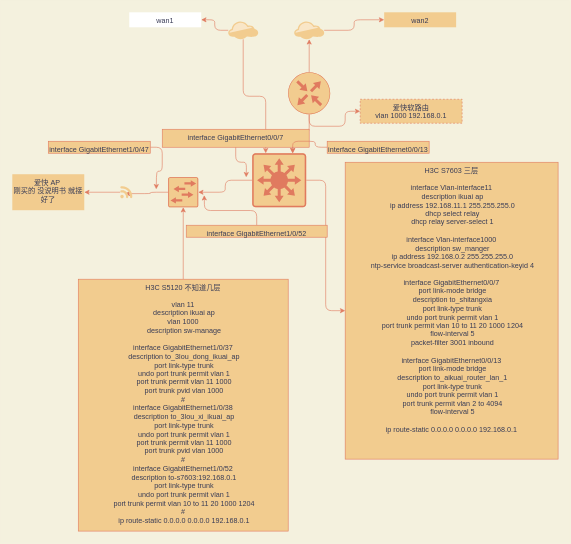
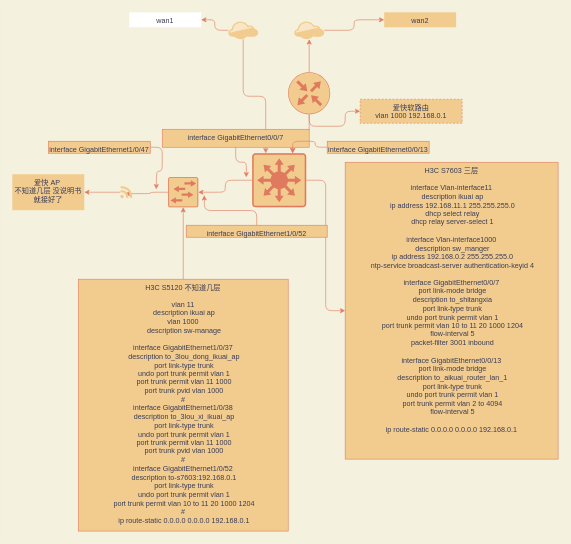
- <mxCell id="24" value="爱快 AP&amp;nbsp;&lt;br&gt;刚买的 没说明书 就接好了" style="whiteSpace=wrap;html=1;rounded=0;fontColor=#393C56;verticalAlign=top;strokeColor=none;fillColor=#F2CC8F;sketch=0;" vertex="1" parent="1"><mxGeometry x="20" y="290" width="120" height="60" as="geometry" /></mxCell>
+ <mxCell id="24" value="爱快 AP&amp;nbsp;&lt;br&gt;不知道几层 没说明书 就接好了" style="whiteSpace=wrap;html=1;rounded=0;fontColor=#393C56;verticalAlign=top;strokeColor=none;fillColor=#F2CC8F;sketch=0;" vertex="1" parent="1"><mxGeometry x="20" y="290" width="120" height="60" as="geometry" /></mxCell>
